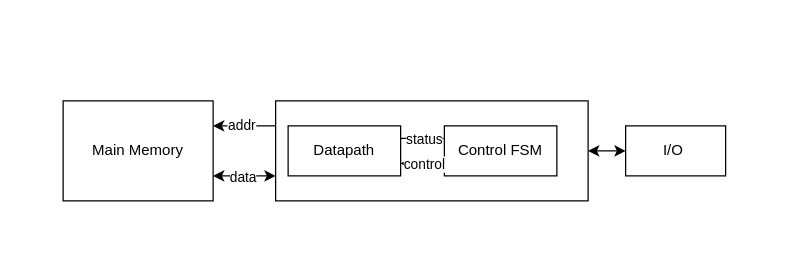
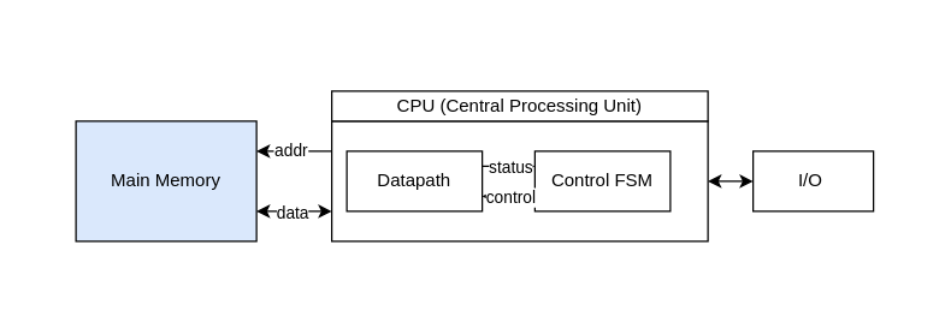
+ <mxCell id="17" value="CPU (Central Processing Unit)" style="rounded=0;whiteSpace=wrap;html=1;" vertex="1" parent="1"><mxGeometry x="220" y="60" width="250" height="20" as="geometry" /></mxCell>
- <mxCell id="14" value="Main Memory" style="rounded=0;whiteSpace=wrap;html=1;" vertex="1" parent="1"><mxGeometry x="50" y="80" width="120" height="80" as="geometry" /></mxCell>
+ <mxCell id="14" value="Main Memory" style="rounded=0;whiteSpace=wrap;html=1;fillColor=#dae8fc;" vertex="1" parent="1"><mxGeometry x="50" y="80" width="120" height="80" as="geometry" /></mxCell>
